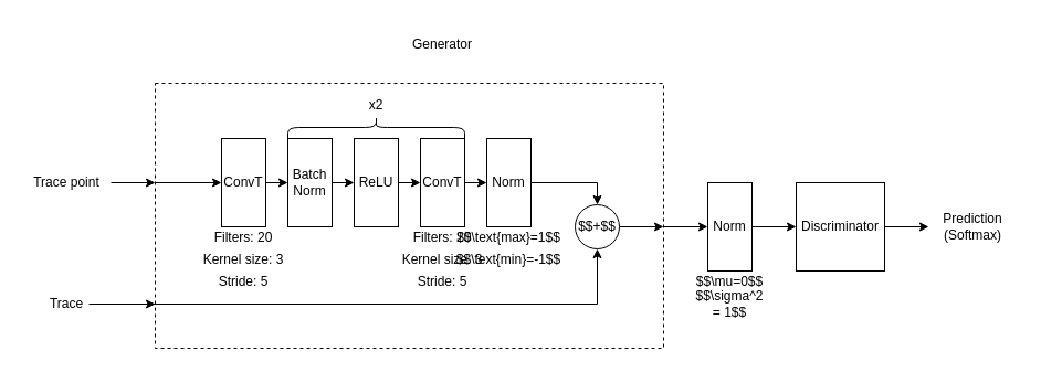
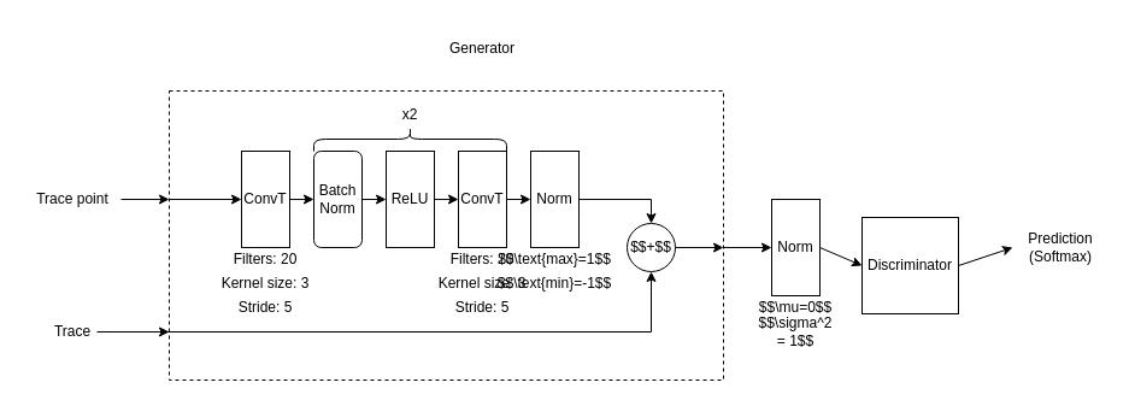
- <mxCell id="23" value="Batch Norm" style="rounded=0;whiteSpace=wrap;html=1;fillColor=default;" parent="1" vertex="1"><mxGeometry x="260" y="125" width="40" height="80" as="geometry" /></mxCell>
+ <mxCell id="23" value="Batch Norm" style="whiteSpace=wrap;html=1;fillColor=default;rounded=1;" parent="1" vertex="1"><mxGeometry x="260" y="125" width="40" height="80" as="geometry" /></mxCell>
- <mxCell id="2" value="Discriminator" style="whiteSpace=wrap;html=1;aspect=fixed;" parent="1" vertex="1"><mxGeometry x="720" y="165" width="80" height="80" as="geometry" /></mxCell>
+ <mxCell id="2" value="Discriminator" style="whiteSpace=wrap;html=1;aspect=fixed;" parent="1" vertex="1"><mxGeometry x="715" y="180" width="80" height="80" as="geometry" /></mxCell>
